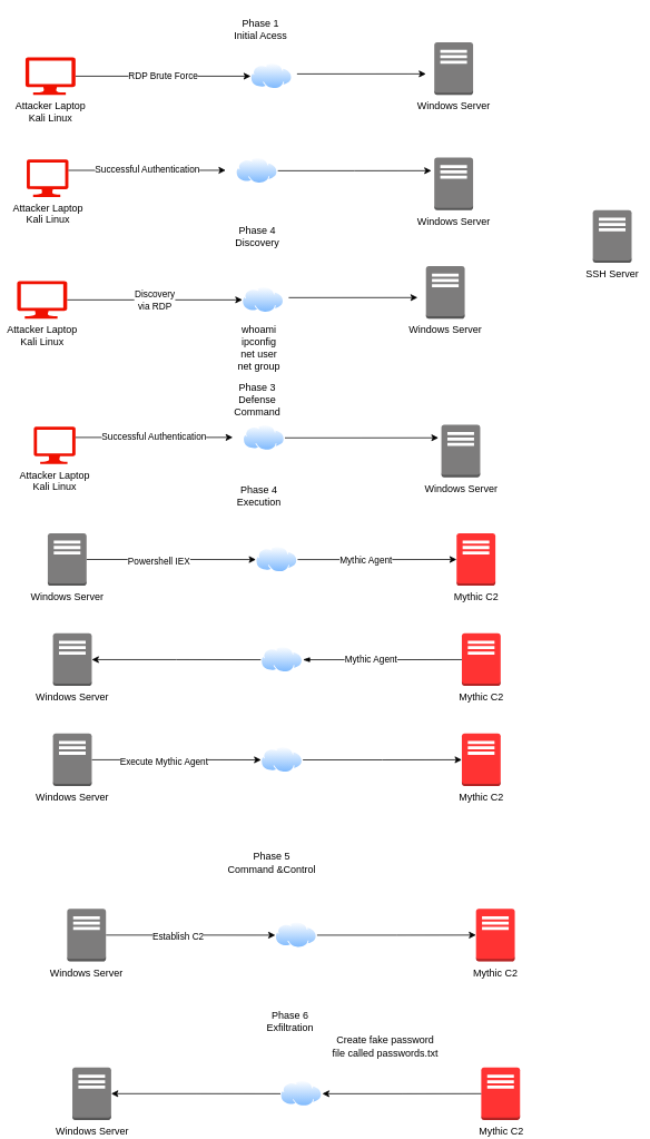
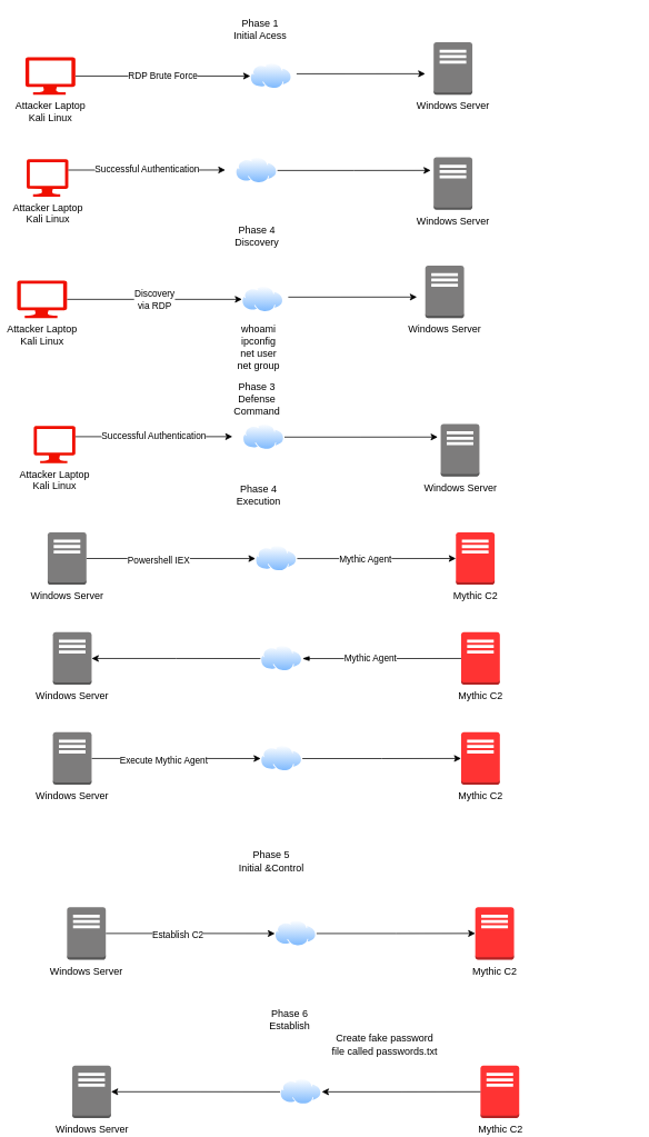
- <mxCell id="4" value="SSH Server" style="outlineConnect=0;dashed=0;verticalLabelPosition=bottom;verticalAlign=top;align=center;html=1;shape=mxgraph.aws3.traditional_server;fillColor=#7D7C7C;gradientColor=none;" parent="1" vertex="1"><mxGeometry x="710" y="251" width="46.5" height="63" as="geometry" /></mxCell>
- <mxCell id="53" value="Phase 5&lt;div&gt;Command &amp;amp;Control&lt;/div&gt;" style="text;html=1;align=center;verticalAlign=middle;whiteSpace=wrap;rounded=0;" vertex="1" parent="1"><mxGeometry x="257.75" y="1018" width="134.5" height="30" as="geometry" /></mxCell>
+ <mxCell id="53" value="Phase 5&lt;div&gt;Initial &amp;amp;Control&lt;/div&gt;" style="text;html=1;align=center;verticalAlign=middle;whiteSpace=wrap;rounded=0;" vertex="1" parent="1"><mxGeometry x="257.75" y="1018" width="134.5" height="30" as="geometry" /></mxCell>
- <mxCell id="54" value="Phase 6&lt;div&gt;Exfiltration&lt;/div&gt;" style="text;html=1;align=center;verticalAlign=middle;whiteSpace=wrap;rounded=0;" vertex="1" parent="1"><mxGeometry x="280" y="1208" width="134.5" height="30" as="geometry" /></mxCell>
+ <mxCell id="54" value="Phase 6&lt;div&gt;Establish&lt;/div&gt;" style="text;html=1;align=center;verticalAlign=middle;whiteSpace=wrap;rounded=0;" vertex="1" parent="1"><mxGeometry x="280" y="1208" width="134.5" height="30" as="geometry" /></mxCell>
